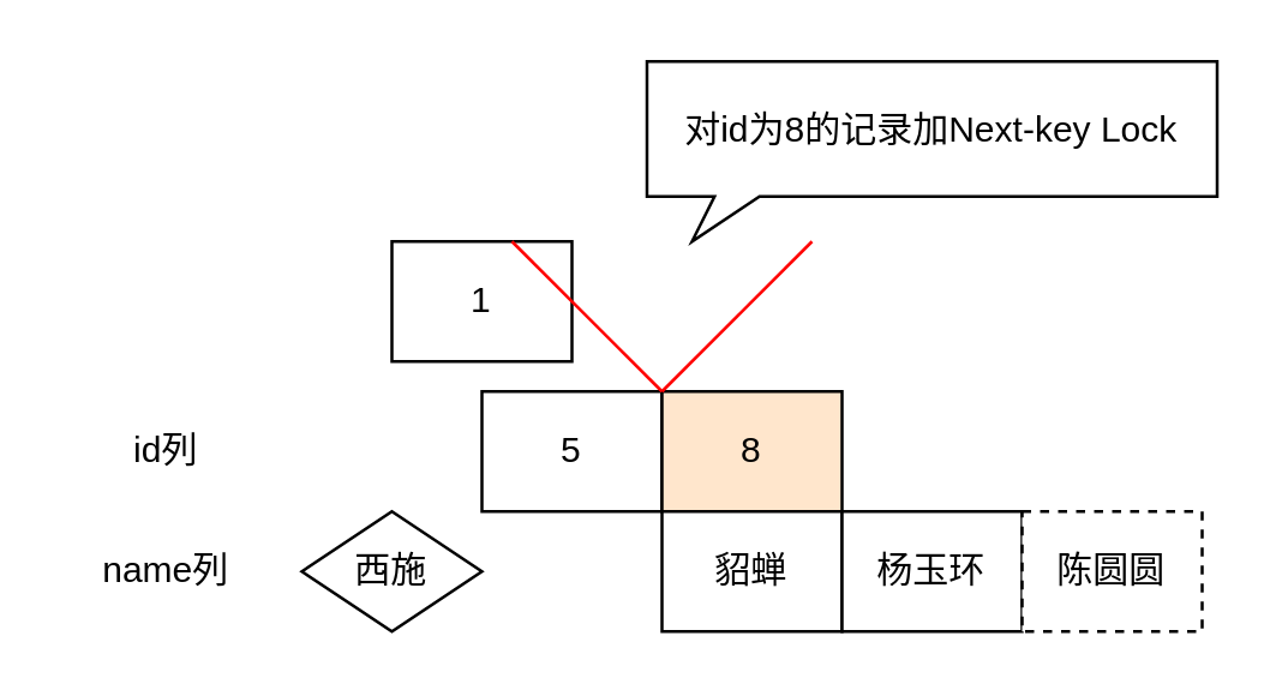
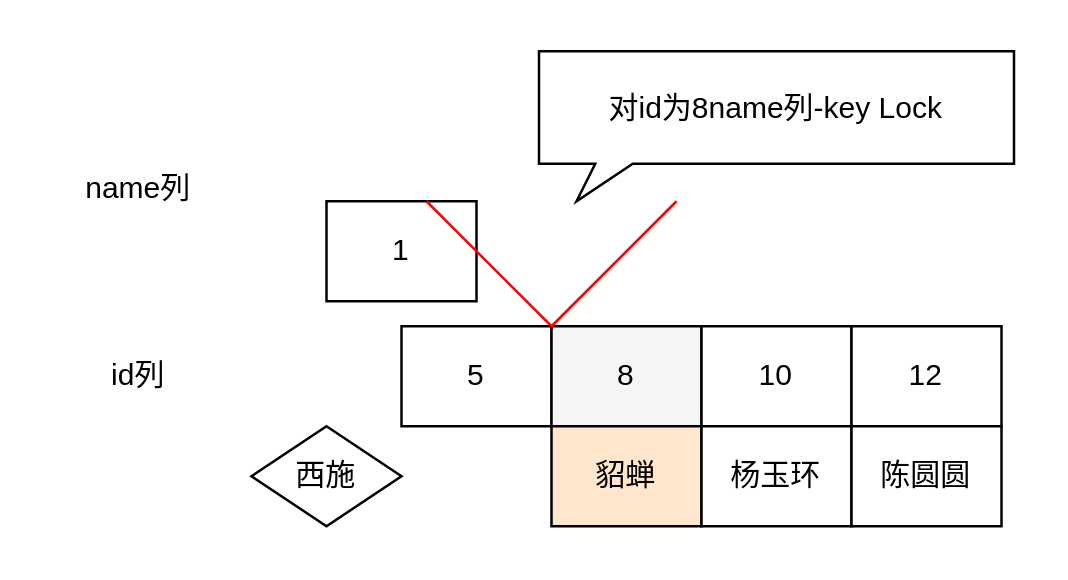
- <mxCell id="13" value="对id为8的记录加Next-key Lock" style="whiteSpace=wrap;html=1;shape=mxgraph.basic.rectCallout;dx=30;dy=15;boundedLbl=1;rounded=0;strokeColor=#000000;fillColor=none;gradientColor=none;" vertex="1" parent="1"><mxGeometry x="215" y="20" width="190" height="60" as="geometry" /></mxCell>
+ <mxCell id="13" value="对id为8name列-key Lock" style="whiteSpace=wrap;html=1;shape=mxgraph.basic.rectCallout;dx=30;dy=15;boundedLbl=1;rounded=0;strokeColor=#000000;fillColor=none;gradientColor=none;" vertex="1" parent="1"><mxGeometry x="215" y="20" width="190" height="60" as="geometry" /></mxCell>
- <mxCell id="7" value="8" style="rounded=0;whiteSpace=wrap;html=1;gradientDirection=north;fillColor=#ffe6cc;" vertex="1" parent="1"><mxGeometry x="220" y="130" width="60" height="40" as="geometry" /></mxCell>
+ <mxCell id="7" value="8" style="rounded=0;whiteSpace=wrap;html=1;gradientDirection=north;fillColor=#f5f5f5;" vertex="1" parent="1"><mxGeometry x="220" y="130" width="60" height="40" as="geometry" /></mxCell>
+ <mxCell id="9" value="10" style="rounded=0;whiteSpace=wrap;html=1;fillColor=#ffffff;gradientColor=#ffffff;" vertex="1" parent="1"><mxGeometry x="280" y="130" width="60" height="40" as="geometry" /></mxCell>
+ <mxCell id="11" value="12" style="rounded=0;whiteSpace=wrap;html=1;fillColor=#ffffff;gradientColor=#ffffff;" vertex="1" parent="1"><mxGeometry x="340" y="130" width="60" height="40" as="geometry" /></mxCell>
- <mxCell id="3" value="name列" style="text;html=1;strokeColor=none;fillColor=none;align=center;verticalAlign=middle;whiteSpace=wrap;rounded=0;" vertex="1" parent="1"><mxGeometry x="20" y="180" width="70" height="20" as="geometry" /></mxCell>
+ <mxCell id="3" value="name列" style="text;html=1;strokeColor=none;fillColor=none;align=center;verticalAlign=middle;whiteSpace=wrap;rounded=0;" vertex="1" parent="1"><mxGeometry x="20" y="65" width="70" height="20" as="geometry" /></mxCell>
- <mxCell id="8" value="&lt;span&gt;貂蝉&lt;/span&gt;" style="rounded=0;whiteSpace=wrap;html=1;fillColor=#ffffff;" vertex="1" parent="1"><mxGeometry x="220" y="170" width="60" height="40" as="geometry" /></mxCell>
+ <mxCell id="8" value="&lt;span&gt;貂蝉&lt;/span&gt;" style="rounded=0;whiteSpace=wrap;html=1;fillColor=#ffe6cc;" vertex="1" parent="1"><mxGeometry x="220" y="170" width="60" height="40" as="geometry" /></mxCell>
- <mxCell id="12" value="&lt;span&gt;陈圆圆&lt;/span&gt;" style="rounded=0;whiteSpace=wrap;html=1;fillColor=#ffffff;gradientColor=#ffffff;dashed=1;" vertex="1" parent="1"><mxGeometry x="340" y="170" width="60" height="40" as="geometry" /></mxCell>
+ <mxCell id="12" value="&lt;span&gt;陈圆圆&lt;/span&gt;" style="rounded=0;whiteSpace=wrap;html=1;fillColor=#ffffff;gradientColor=#ffffff;" vertex="1" parent="1"><mxGeometry x="340" y="170" width="60" height="40" as="geometry" /></mxCell>
